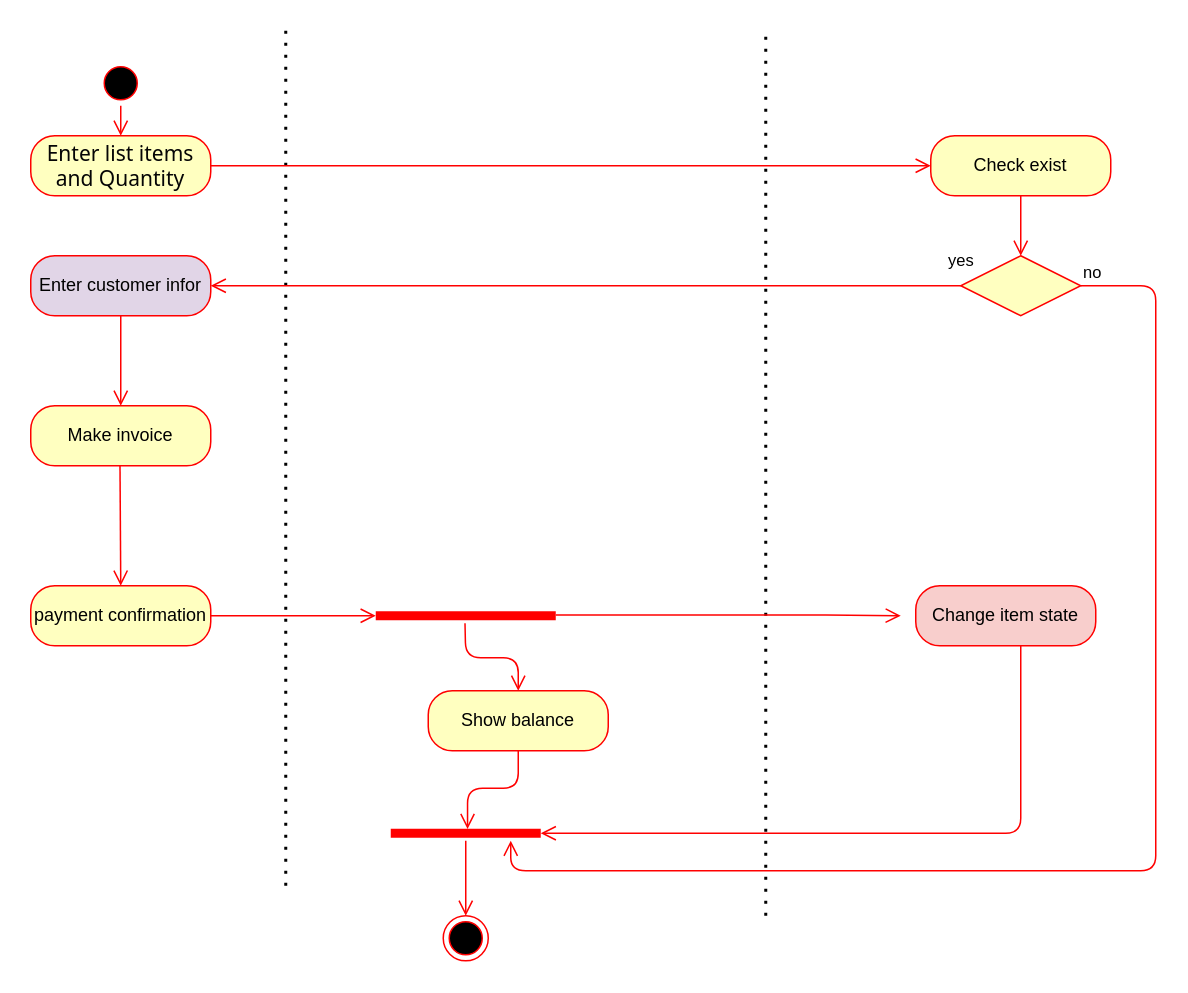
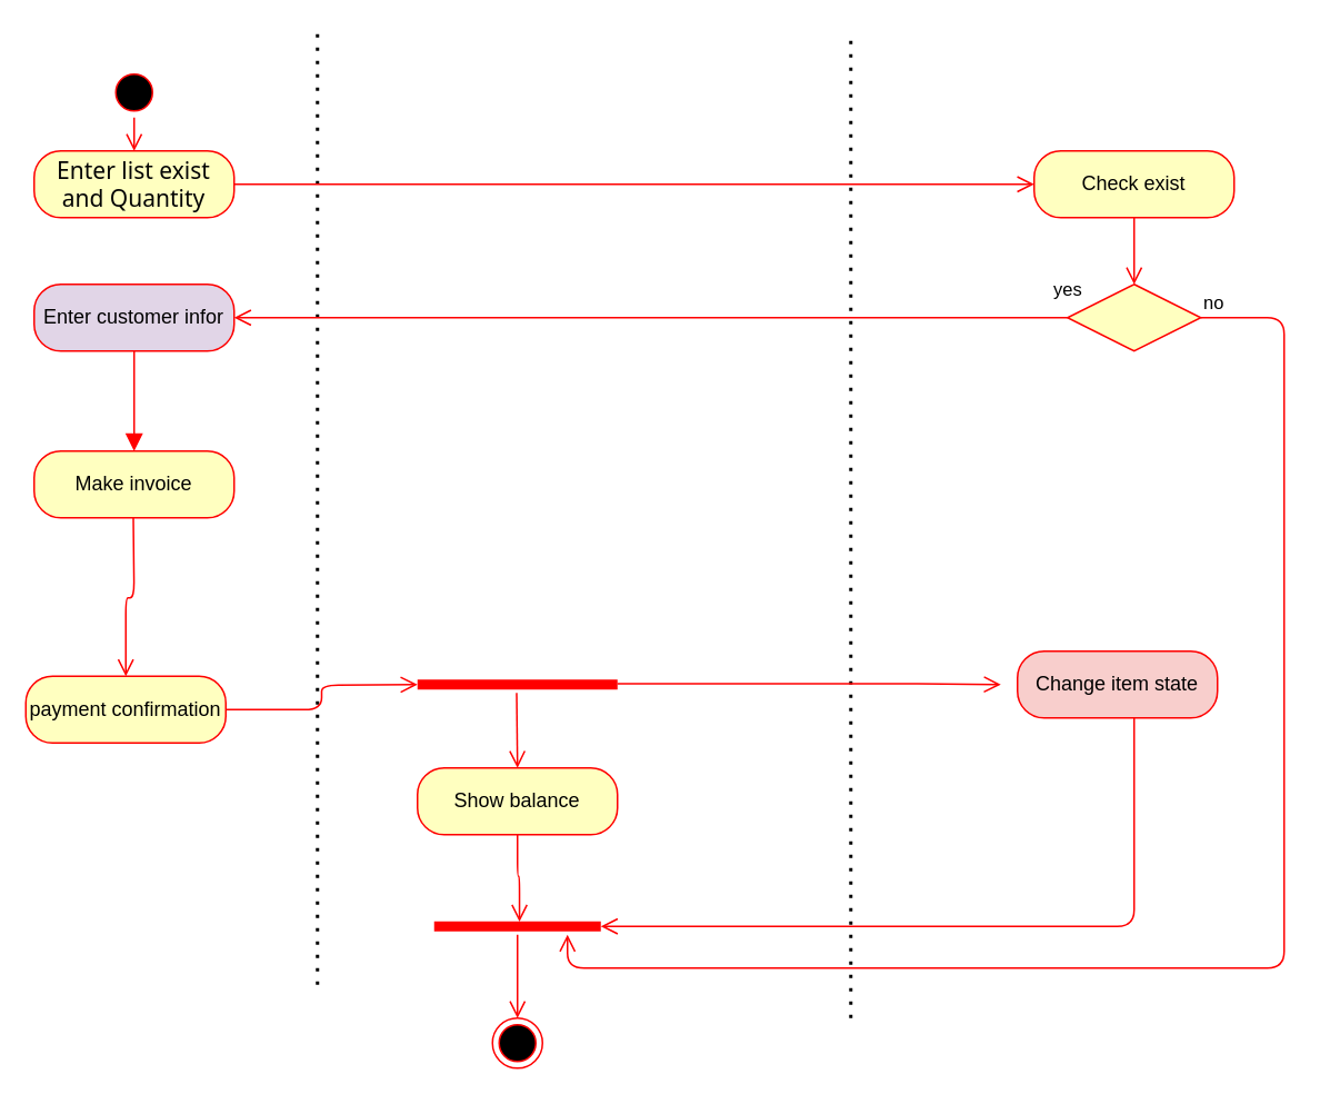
- <mxCell id="6" value="&lt;div&gt;&lt;font color=&quot;#050505&quot; face=&quot;Segoe UI Historic, Segoe UI, Helvetica, Arial, sans-serif&quot; style=&quot;font-size: 14px&quot;&gt;Enter list items and Quantity&lt;/font&gt;&lt;br&gt;&lt;/div&gt;" style="rounded=1;whiteSpace=wrap;html=1;arcSize=40;fontColor=#000000;fillColor=#ffffc0;strokeColor=#ff0000;shadow=0;glass=0;sketch=0;" parent="1" vertex="1"><mxGeometry x="20" y="90" width="120" height="40" as="geometry" /></mxCell>
+ <mxCell id="6" value="&lt;div&gt;&lt;font color=&quot;#050505&quot; face=&quot;Segoe UI Historic, Segoe UI, Helvetica, Arial, sans-serif&quot; style=&quot;font-size: 14px&quot;&gt;Enter list exist and Quantity&lt;/font&gt;&lt;br&gt;&lt;/div&gt;" style="rounded=1;whiteSpace=wrap;html=1;arcSize=40;fontColor=#000000;fillColor=#ffffc0;strokeColor=#ff0000;shadow=0;glass=0;sketch=0;" parent="1" vertex="1"><mxGeometry x="20" y="90" width="120" height="40" as="geometry" /></mxCell>
- <mxCell id="14" value="" style="edgeStyle=orthogonalEdgeStyle;html=1;verticalAlign=bottom;endArrow=open;endSize=8;strokeColor=#ff0000;" parent="1" source="13" target="15" edge="1"><mxGeometry relative="1" as="geometry"><mxPoint x="80" y="270" as="targetPoint" /><Array as="points"><mxPoint x="80" y="260" /><mxPoint x="80" y="260" /></Array></mxGeometry></mxCell>
+ <mxCell id="14" value="" style="edgeStyle=orthogonalEdgeStyle;html=1;verticalAlign=bottom;endArrow=block;endSize=8;strokeColor=#ff0000;" parent="1" source="13" target="15" edge="1"><mxGeometry relative="1" as="geometry"><mxPoint x="80" y="270" as="targetPoint" /><Array as="points"><mxPoint x="80" y="260" /><mxPoint x="80" y="260" /></Array></mxGeometry></mxCell>
- <mxCell id="16" value="payment confirmation" style="rounded=1;whiteSpace=wrap;html=1;arcSize=40;fontColor=#000000;fillColor=#ffffc0;strokeColor=#ff0000;shadow=0;glass=0;sketch=0;" parent="1" vertex="1"><mxGeometry x="20" y="390" width="120" height="40" as="geometry" /></mxCell>
+ <mxCell id="16" value="payment confirmation" style="rounded=1;whiteSpace=wrap;html=1;arcSize=40;fontColor=#000000;fillColor=#ffffc0;strokeColor=#ff0000;shadow=0;glass=0;sketch=0;" parent="1" vertex="1"><mxGeometry x="15" y="405" width="120" height="40" as="geometry" /></mxCell>
- <mxCell id="23" value="Show balance" style="rounded=1;whiteSpace=wrap;html=1;arcSize=40;fontColor=#000000;fillColor=#ffffc0;strokeColor=#ff0000;shadow=0;glass=0;sketch=0;" parent="1" vertex="1"><mxGeometry x="285" y="460" width="120" height="40" as="geometry" /></mxCell>
+ <mxCell id="23" value="Show balance" style="rounded=1;whiteSpace=wrap;html=1;arcSize=40;fontColor=#000000;fillColor=#ffffc0;strokeColor=#ff0000;shadow=0;glass=0;sketch=0;" parent="1" vertex="1"><mxGeometry x="250" y="460" width="120" height="40" as="geometry" /></mxCell>
